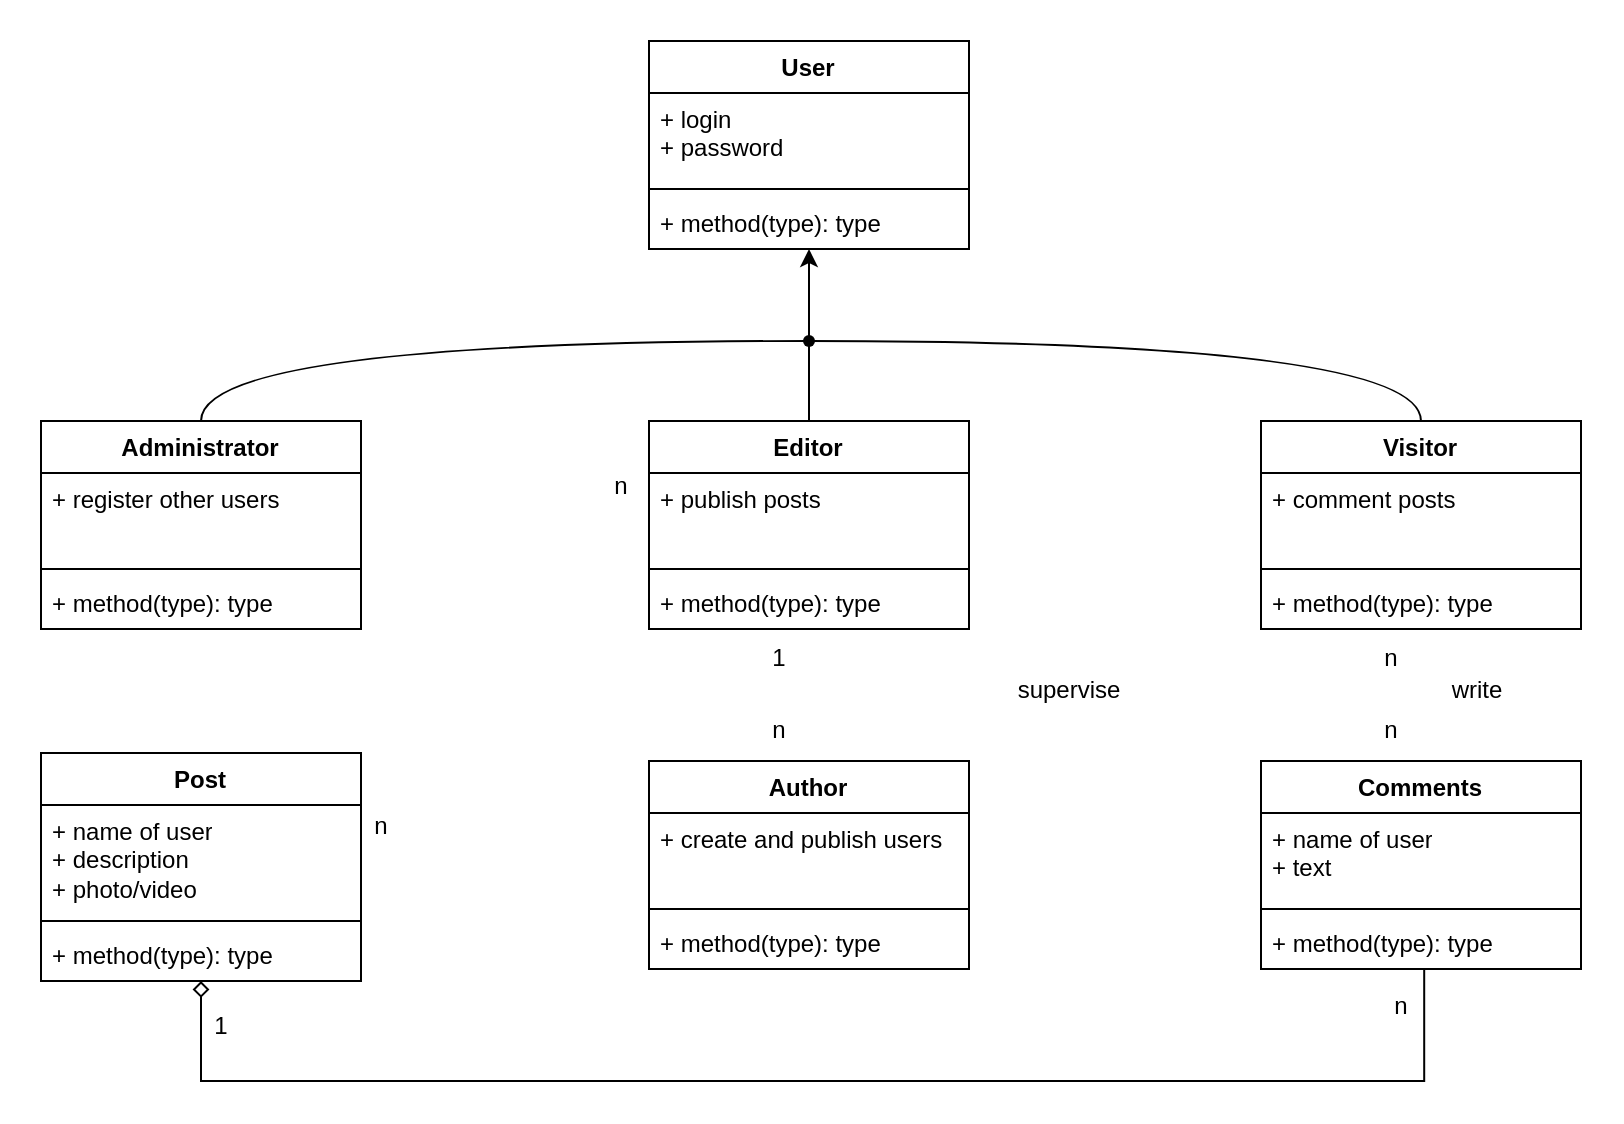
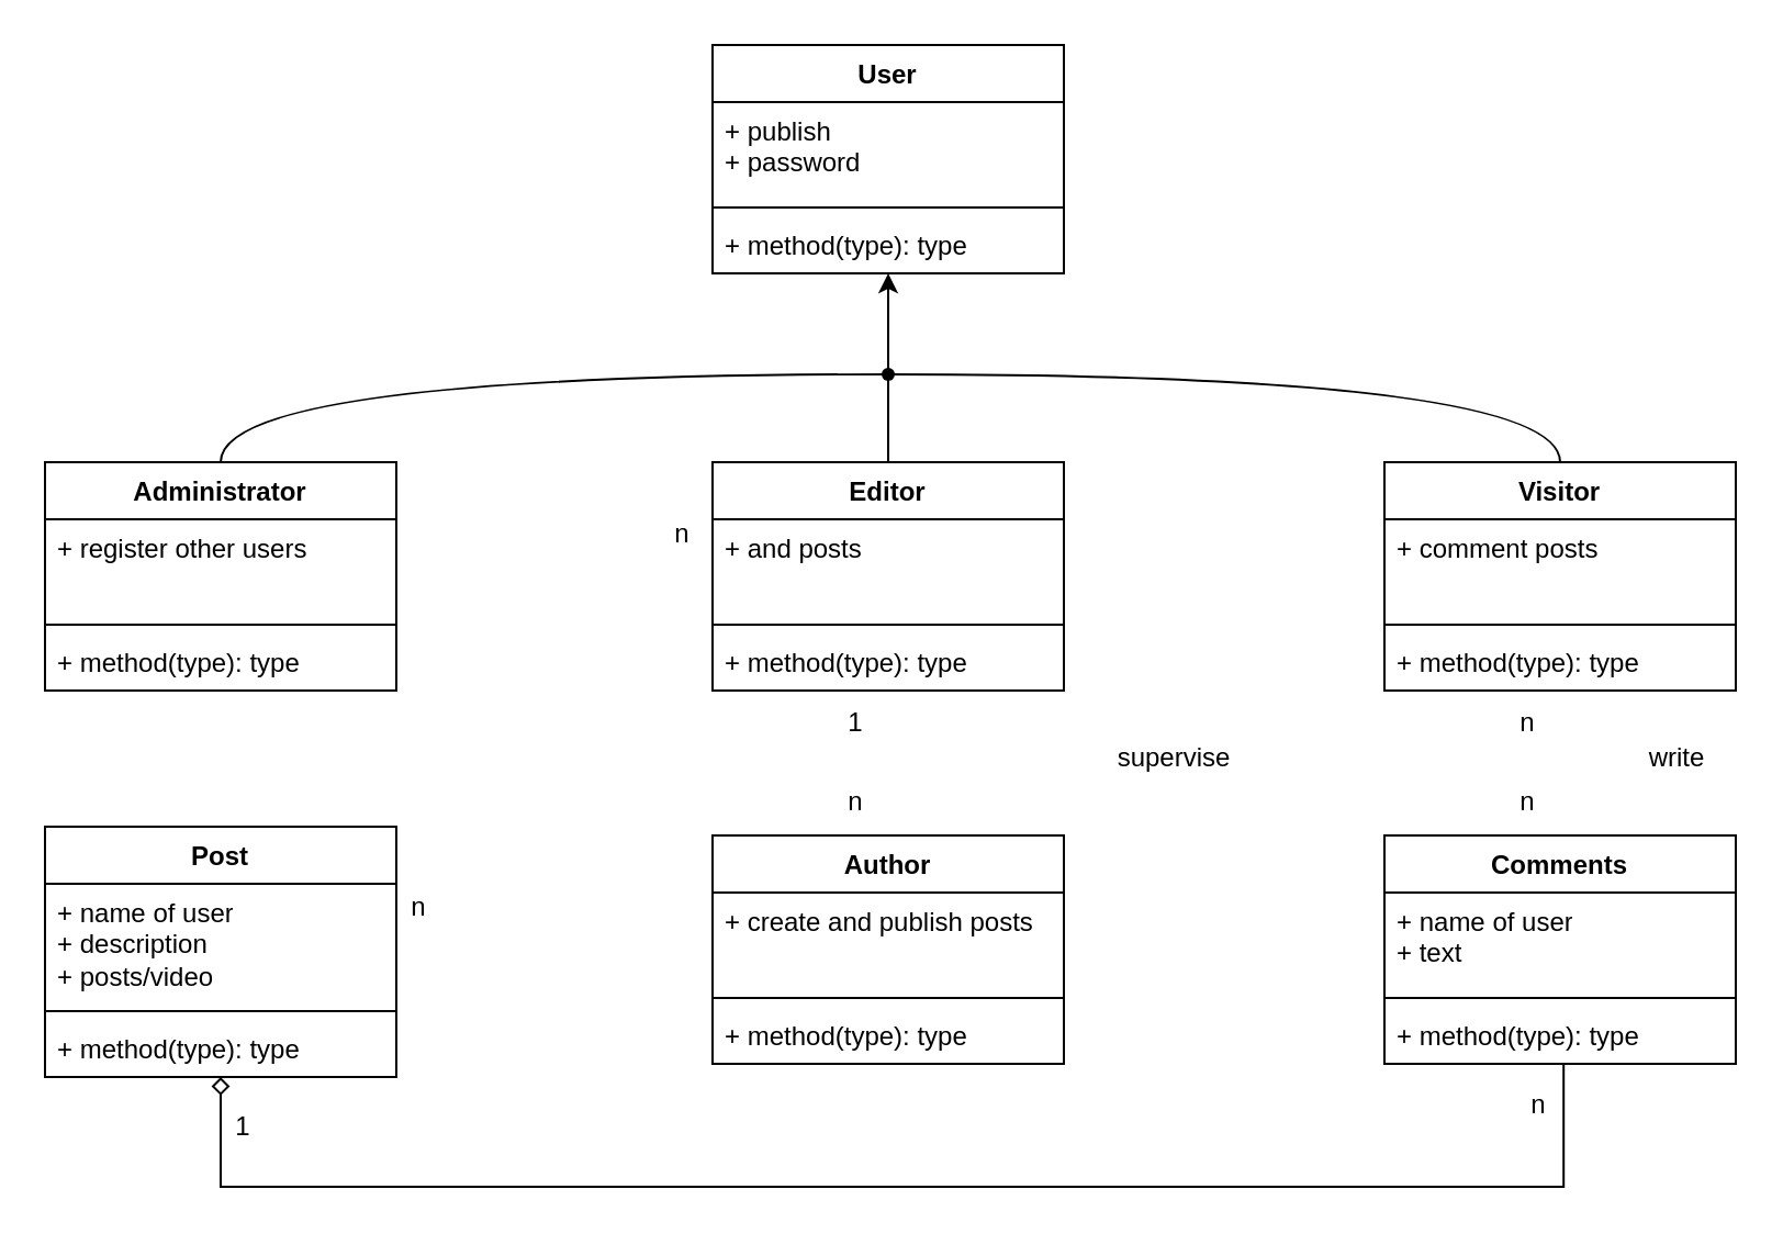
- <mxCell id="3" value="&lt;div&gt;+ login&lt;/div&gt;&lt;div&gt;+ password&lt;br&gt;&lt;/div&gt;" style="text;strokeColor=none;fillColor=none;align=left;verticalAlign=top;spacingLeft=4;spacingRight=4;overflow=hidden;rotatable=0;points=[[0,0.5],[1,0.5]];portConstraint=eastwest;whiteSpace=wrap;html=1;" vertex="1" parent="2"><mxGeometry y="26" width="160" height="44" as="geometry" /></mxCell>
+ <mxCell id="3" value="&lt;div&gt;+ publish&lt;/div&gt;&lt;div&gt;+ password&lt;br&gt;&lt;/div&gt;" style="text;strokeColor=none;fillColor=none;align=left;verticalAlign=top;spacingLeft=4;spacingRight=4;overflow=hidden;rotatable=0;points=[[0,0.5],[1,0.5]];portConstraint=eastwest;whiteSpace=wrap;html=1;" vertex="1" parent="2"><mxGeometry y="26" width="160" height="44" as="geometry" /></mxCell>
- <mxCell id="7" value="+ publish posts" style="text;strokeColor=none;fillColor=none;align=left;verticalAlign=top;spacingLeft=4;spacingRight=4;overflow=hidden;rotatable=0;points=[[0,0.5],[1,0.5]];portConstraint=eastwest;whiteSpace=wrap;html=1;" vertex="1" parent="6"><mxGeometry y="26" width="160" height="44" as="geometry" /></mxCell>
+ <mxCell id="7" value="+ and posts" style="text;strokeColor=none;fillColor=none;align=left;verticalAlign=top;spacingLeft=4;spacingRight=4;overflow=hidden;rotatable=0;points=[[0,0.5],[1,0.5]];portConstraint=eastwest;whiteSpace=wrap;html=1;" vertex="1" parent="6"><mxGeometry y="26" width="160" height="44" as="geometry" /></mxCell>
- <mxCell id="40" value="write" style="text;html=1;align=center;verticalAlign=middle;resizable=0;points=[];autosize=1;strokeColor=none;fillColor=none;" vertex="1" parent="1"><mxGeometry x="713" y="330" width="50" height="30" as="geometry" /></mxCell>
+ <mxCell id="40" value="write" style="text;html=1;align=center;verticalAlign=middle;resizable=0;points=[];autosize=1;strokeColor=none;fillColor=none;" vertex="1" parent="1"><mxGeometry x="738" y="330" width="50" height="30" as="geometry" /></mxCell>
- <mxCell id="19" value="+ create and publish users" style="text;strokeColor=none;fillColor=none;align=left;verticalAlign=top;spacingLeft=4;spacingRight=4;overflow=hidden;rotatable=0;points=[[0,0.5],[1,0.5]];portConstraint=eastwest;whiteSpace=wrap;html=1;" vertex="1" parent="18"><mxGeometry y="26" width="160" height="44" as="geometry" /></mxCell>
+ <mxCell id="19" value="+ create and publish posts" style="text;strokeColor=none;fillColor=none;align=left;verticalAlign=top;spacingLeft=4;spacingRight=4;overflow=hidden;rotatable=0;points=[[0,0.5],[1,0.5]];portConstraint=eastwest;whiteSpace=wrap;html=1;" vertex="1" parent="18"><mxGeometry y="26" width="160" height="44" as="geometry" /></mxCell>
- <mxCell id="32" value="&lt;div&gt;+ name of user&lt;/div&gt;&lt;div&gt;+ description&lt;/div&gt;&lt;div&gt;+ photo/video&lt;br&gt;&lt;/div&gt;" style="text;strokeColor=none;fillColor=none;align=left;verticalAlign=top;spacingLeft=4;spacingRight=4;overflow=hidden;rotatable=0;points=[[0,0.5],[1,0.5]];portConstraint=eastwest;whiteSpace=wrap;html=1;" vertex="1" parent="31"><mxGeometry y="26" width="160" height="54" as="geometry" /></mxCell>
+ <mxCell id="32" value="&lt;div&gt;+ name of user&lt;/div&gt;&lt;div&gt;+ description&lt;/div&gt;&lt;div&gt;+ posts/video&lt;br&gt;&lt;/div&gt;" style="text;strokeColor=none;fillColor=none;align=left;verticalAlign=top;spacingLeft=4;spacingRight=4;overflow=hidden;rotatable=0;points=[[0,0.5],[1,0.5]];portConstraint=eastwest;whiteSpace=wrap;html=1;" vertex="1" parent="31"><mxGeometry y="26" width="160" height="54" as="geometry" /></mxCell>
